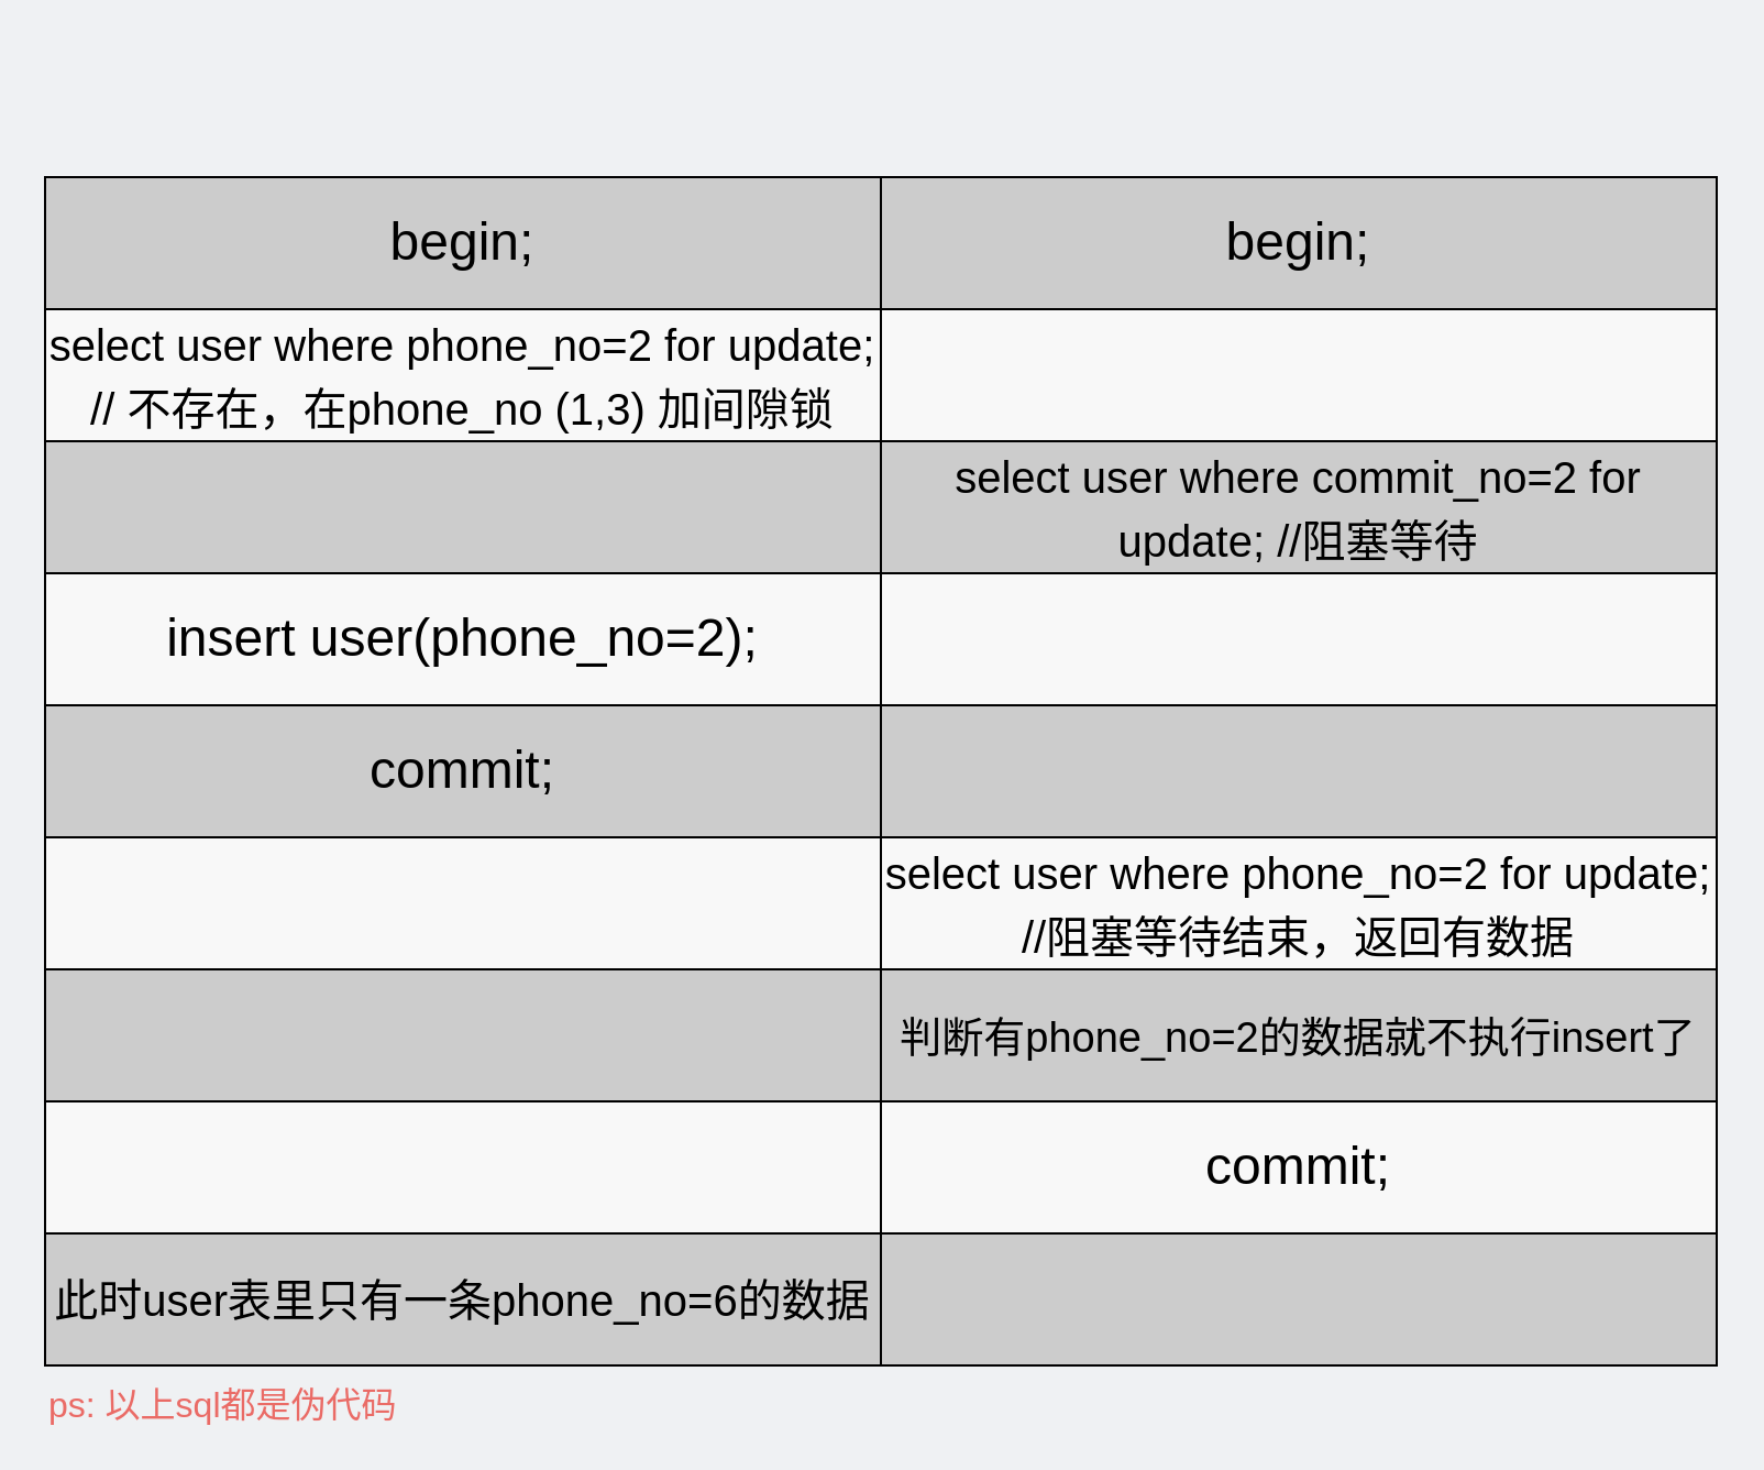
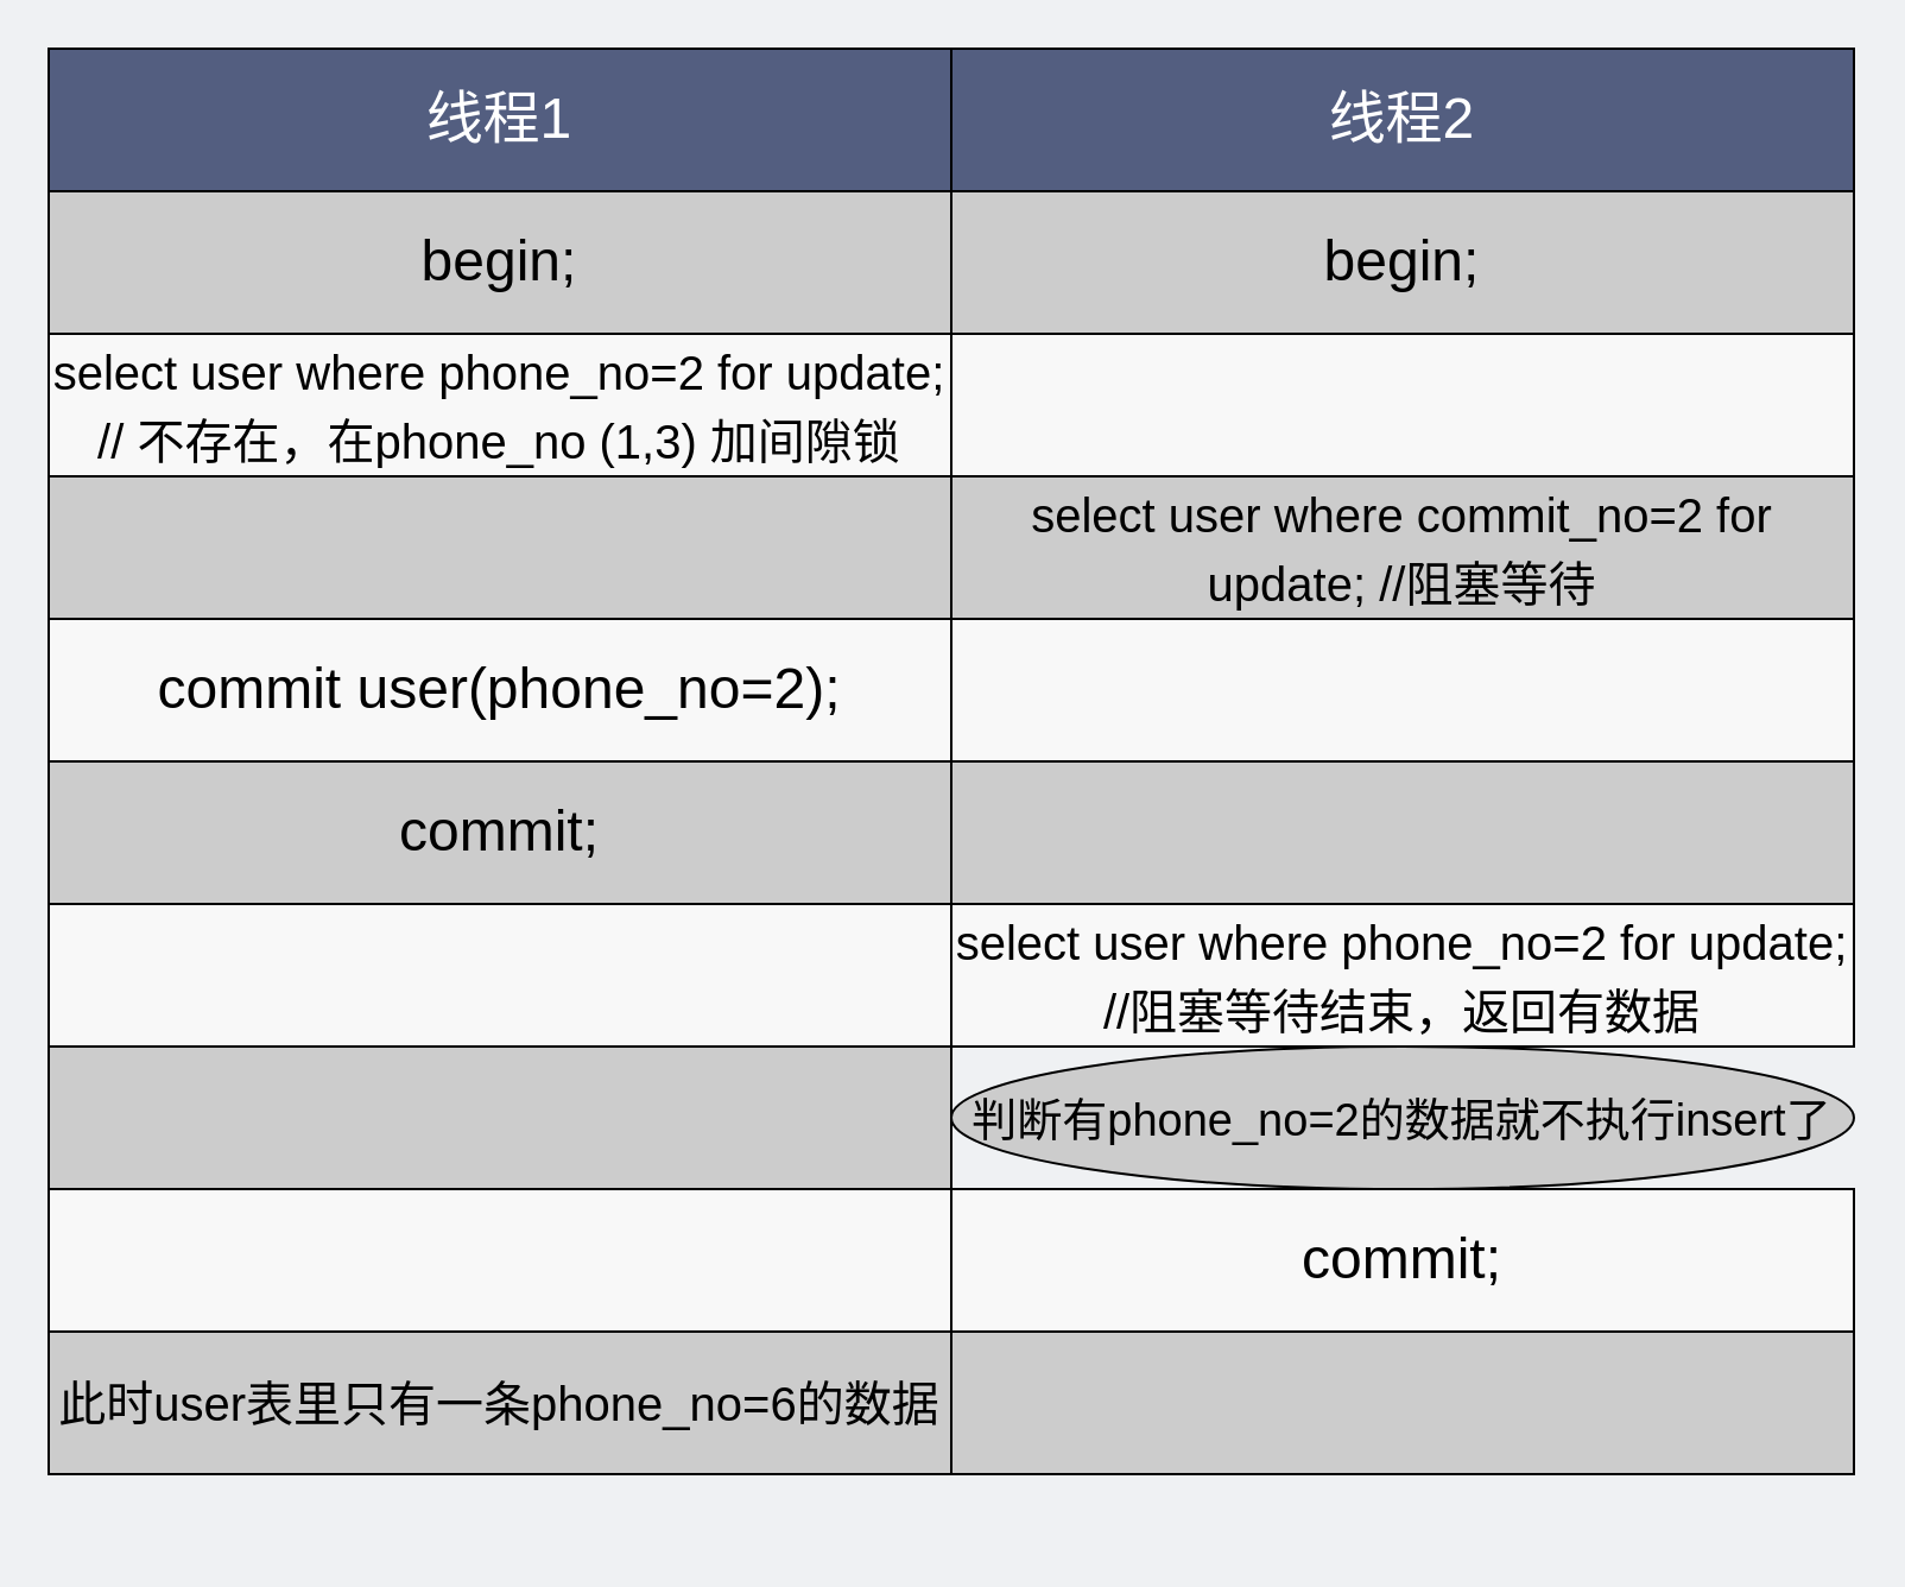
+ <mxCell id="3" value="&lt;font color=&quot;#ffffff&quot; style=&quot;font-size: 24px;&quot;&gt;线程1&lt;/font&gt;" style="rounded=0;whiteSpace=wrap;html=1;fillColor=#535E80;gradientColor=none;fontSize=24;" parent="1" vertex="1"><mxGeometry x="20" y="20" width="380" height="60" as="geometry" /></mxCell>
+ <mxCell id="4" value="&lt;font color=&quot;#ffffff&quot; style=&quot;font-size: 24px;&quot;&gt;线程2&lt;/font&gt;" style="rounded=0;whiteSpace=wrap;html=1;fillColor=#535E80;gradientColor=none;fontSize=24;" parent="1" vertex="1"><mxGeometry x="400" y="20" width="380" height="60" as="geometry" /></mxCell>
- <mxCell id="10" value="insert user(phone_no=2);" style="rounded=0;whiteSpace=wrap;html=1;fillColor=#F8F8F8;gradientColor=none;fontSize=24;" parent="1" vertex="1"><mxGeometry x="20" y="260" width="380" height="60" as="geometry" /></mxCell>
+ <mxCell id="10" value="commit user(phone_no=2);" style="rounded=0;whiteSpace=wrap;html=1;fillColor=#F8F8F8;gradientColor=none;fontSize=24;" parent="1" vertex="1"><mxGeometry x="20" y="260" width="380" height="60" as="geometry" /></mxCell>
- <mxCell id="17" value="&lt;font style=&quot;font-size: 19px&quot;&gt;判断有phone_no=2的数据就不执行insert了&lt;/font&gt;" style="rounded=0;whiteSpace=wrap;html=1;fillColor=#CCCCCC;gradientColor=none;fontSize=24;" parent="1" vertex="1"><mxGeometry x="400" y="440" width="380" height="60" as="geometry" /></mxCell>
+ <mxCell id="17" value="&lt;font style=&quot;font-size: 19px&quot;&gt;判断有phone_no=2的数据就不执行insert了&lt;/font&gt;" style="ellipse;whiteSpace=wrap;html=1;fillColor=#CCCCCC;gradientColor=none;fontSize=24;" parent="1" vertex="1"><mxGeometry x="400" y="440" width="380" height="60" as="geometry" /></mxCell>
- <mxCell id="22" value="&lt;font color=&quot;#ea6b66&quot; style=&quot;font-size: 16px&quot;&gt;ps: 以上sql都是伪代码&lt;/font&gt;" style="text;html=1;strokeColor=none;fillColor=none;align=left;verticalAlign=middle;whiteSpace=wrap;rounded=0;fontSize=20;" vertex="1" parent="1"><mxGeometry x="20" y="625" width="211" height="21" as="geometry" /></mxCell>
